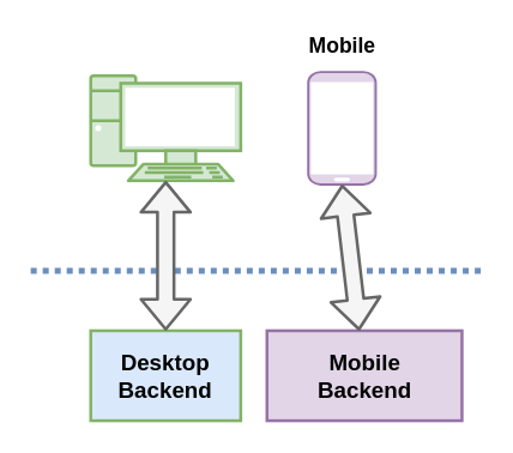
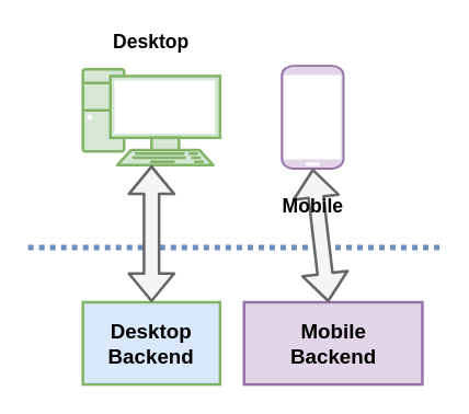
+ <mxCell id="9" value="&lt;font style=&quot;font-size: 14px&quot;&gt;&lt;b&gt;Desktop&lt;/b&gt;&lt;/font&gt;" style="text;html=1;strokeColor=none;fillColor=none;align=center;verticalAlign=middle;whiteSpace=wrap;rounded=0;" vertex="1" parent="1"><mxGeometry x="80" y="20" width="60" height="20" as="geometry" /></mxCell>
- <mxCell id="10" value="&lt;font style=&quot;font-size: 14px&quot;&gt;&lt;b&gt;Mobile&lt;/b&gt;&lt;/font&gt;" style="text;html=1;strokeColor=none;fillColor=none;align=center;verticalAlign=middle;whiteSpace=wrap;rounded=0;" vertex="1" parent="1"><mxGeometry x="197.5" y="20" width="60" height="20" as="geometry" /></mxCell>
+ <mxCell id="10" value="&lt;font style=&quot;font-size: 14px&quot;&gt;&lt;b&gt;Mobile&lt;/b&gt;&lt;/font&gt;" style="text;html=1;strokeColor=none;fillColor=none;align=center;verticalAlign=middle;whiteSpace=wrap;rounded=0;" vertex="1" parent="1"><mxGeometry x="197.5" y="140" width="60" height="20" as="geometry" /></mxCell>
